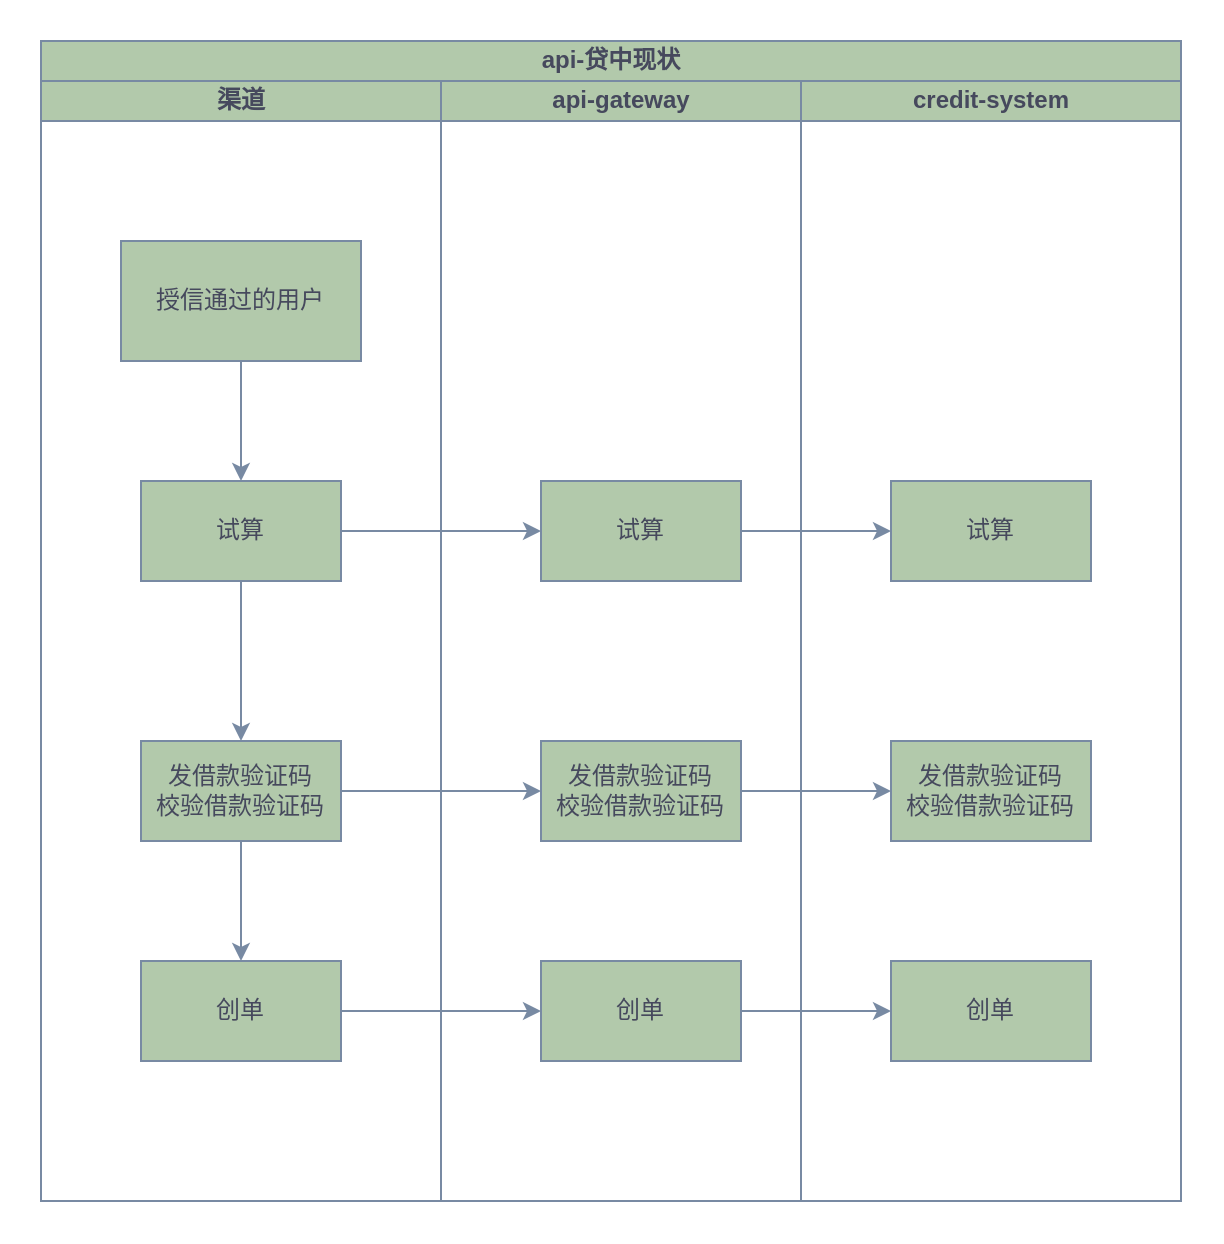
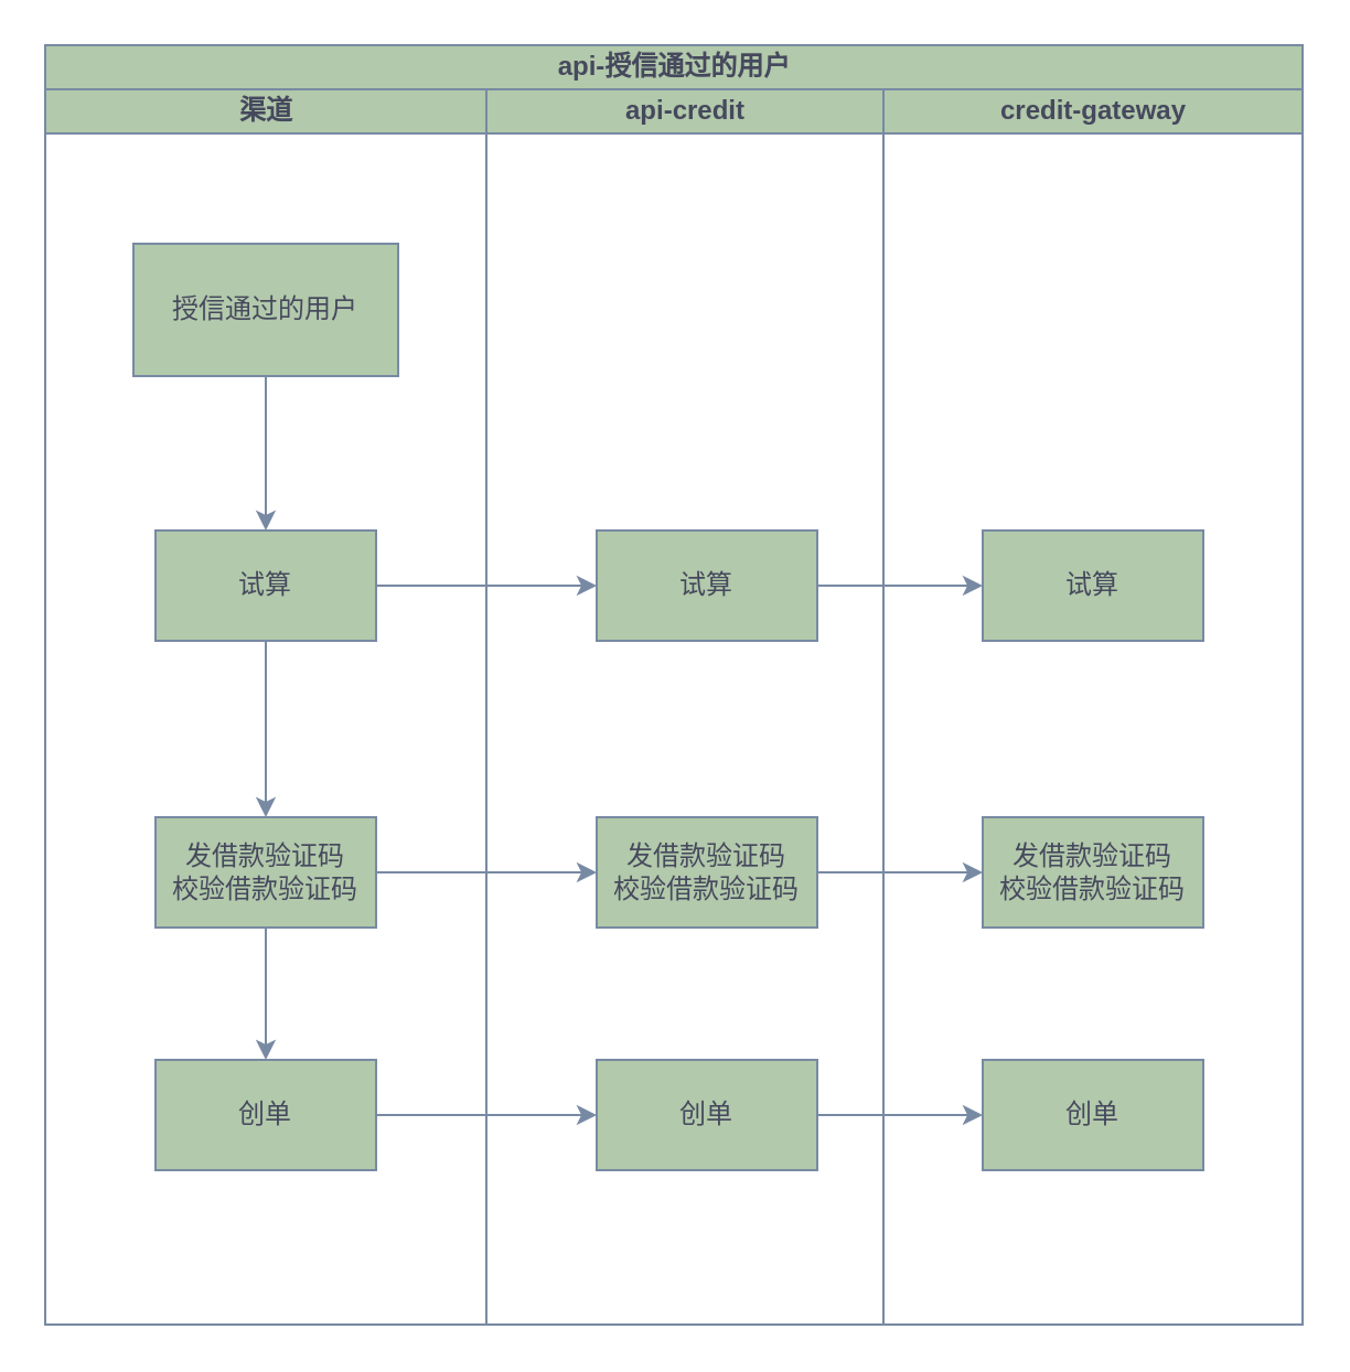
- <mxCell id="2" value="api-贷中现状" style="swimlane;childLayout=stackLayout;resizeParent=1;resizeParentMax=0;startSize=20;html=1;labelBackgroundColor=none;fillColor=#B2C9AB;strokeColor=#788AA3;fontColor=#46495D;" vertex="1" parent="1"><mxGeometry x="20" y="20" width="570" height="580" as="geometry" /></mxCell>
+ <mxCell id="2" value="api-授信通过的用户" style="swimlane;childLayout=stackLayout;resizeParent=1;resizeParentMax=0;startSize=20;html=1;labelBackgroundColor=none;fillColor=#B2C9AB;strokeColor=#788AA3;fontColor=#46495D;" vertex="1" parent="1"><mxGeometry x="20" y="20" width="570" height="580" as="geometry" /></mxCell>
- <mxCell id="11" value="api-gateway" style="swimlane;startSize=20;html=1;labelBackgroundColor=none;fillColor=#B2C9AB;strokeColor=#788AA3;fontColor=#46495D;" vertex="1" parent="2"><mxGeometry x="200" y="20" width="180" height="560" as="geometry" /></mxCell>
+ <mxCell id="11" value="api-credit" style="swimlane;startSize=20;html=1;labelBackgroundColor=none;fillColor=#B2C9AB;strokeColor=#788AA3;fontColor=#46495D;" vertex="1" parent="2"><mxGeometry x="200" y="20" width="180" height="560" as="geometry" /></mxCell>
- <mxCell id="15" value="credit-system" style="swimlane;startSize=20;html=1;labelBackgroundColor=none;fillColor=#B2C9AB;strokeColor=#788AA3;fontColor=#46495D;" vertex="1" parent="2"><mxGeometry x="380" y="20" width="190" height="560" as="geometry" /></mxCell>
+ <mxCell id="15" value="credit-gateway" style="swimlane;startSize=20;html=1;labelBackgroundColor=none;fillColor=#B2C9AB;strokeColor=#788AA3;fontColor=#46495D;" vertex="1" parent="2"><mxGeometry x="380" y="20" width="190" height="560" as="geometry" /></mxCell>
- <mxCell id="5" value="授信通过的用户" style="rounded=0;whiteSpace=wrap;html=1;strokeColor=#788AA3;fontColor=#46495D;fillColor=#B2C9AB;" vertex="1" parent="3"><mxGeometry x="40" y="80" width="120" height="60" as="geometry" /></mxCell>
+ <mxCell id="5" value="授信通过的用户" style="rounded=0;whiteSpace=wrap;html=1;strokeColor=#788AA3;fontColor=#46495D;fillColor=#B2C9AB;" vertex="1" parent="3"><mxGeometry x="40" y="70" width="120" height="60" as="geometry" /></mxCell>
